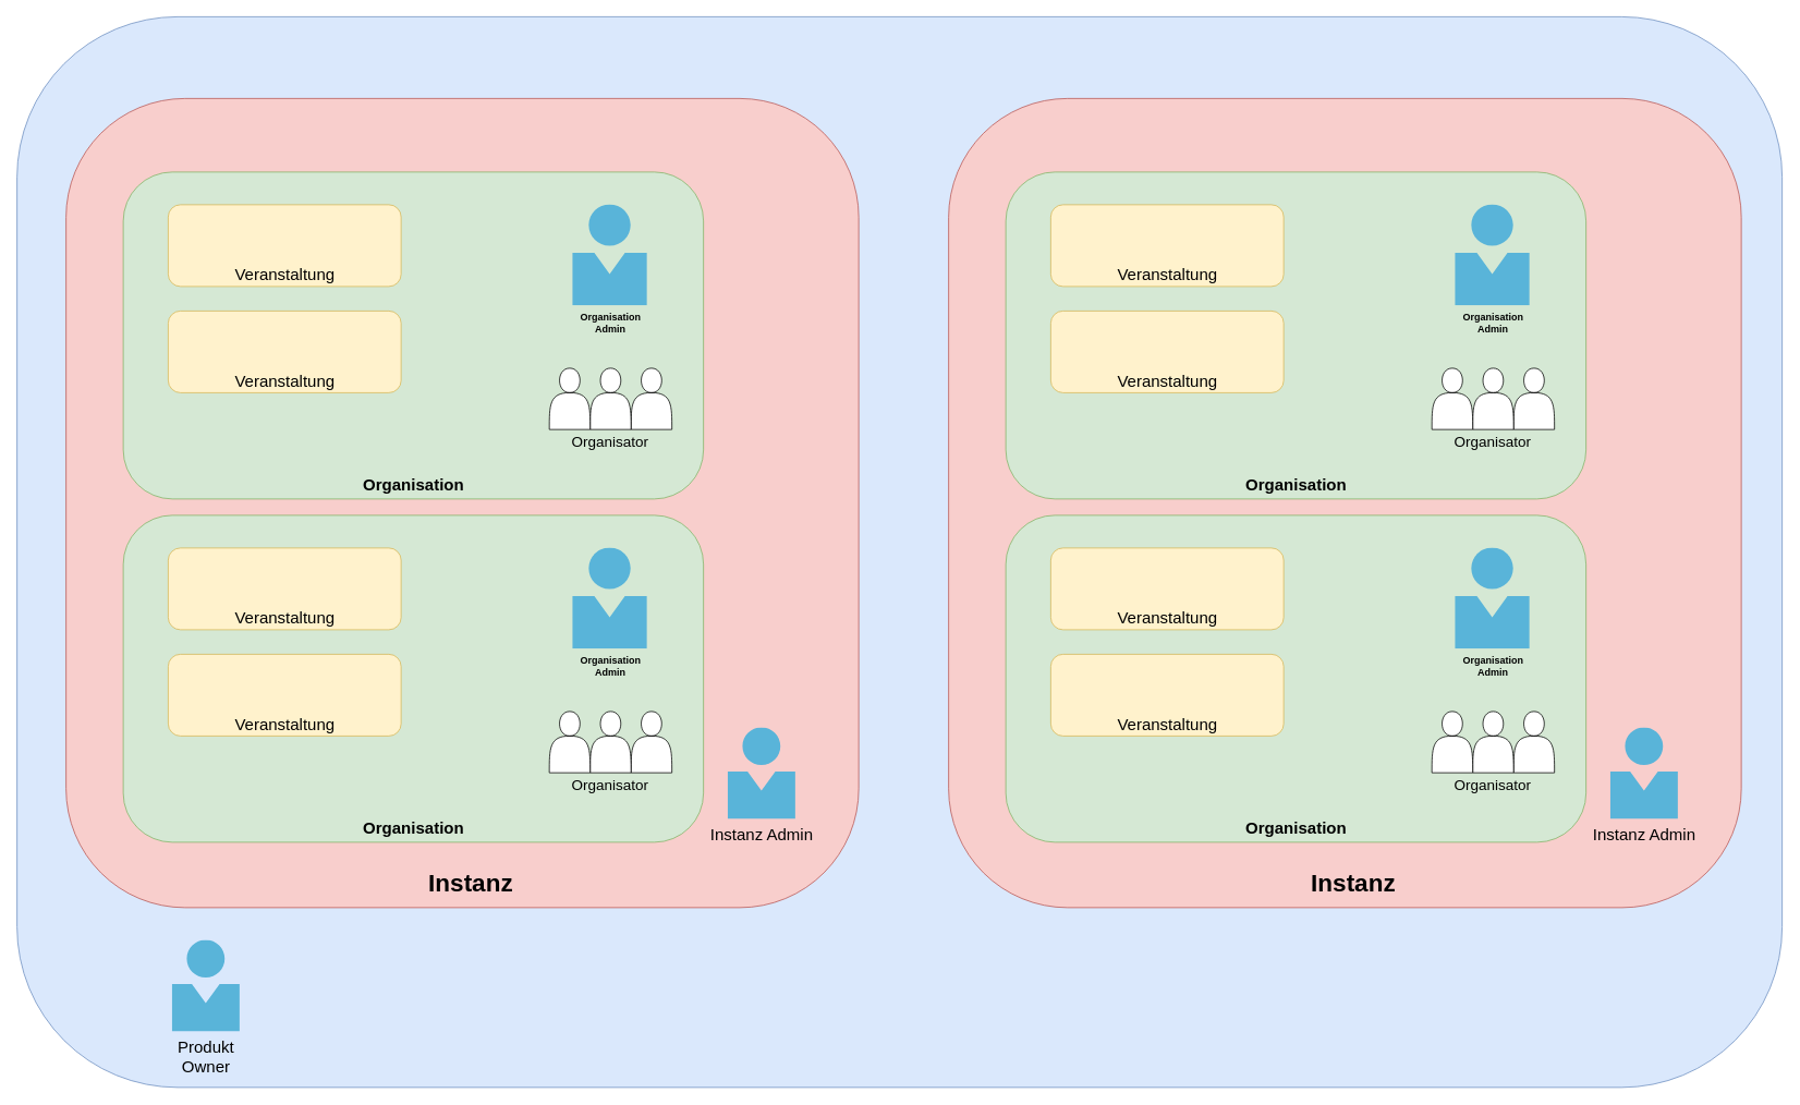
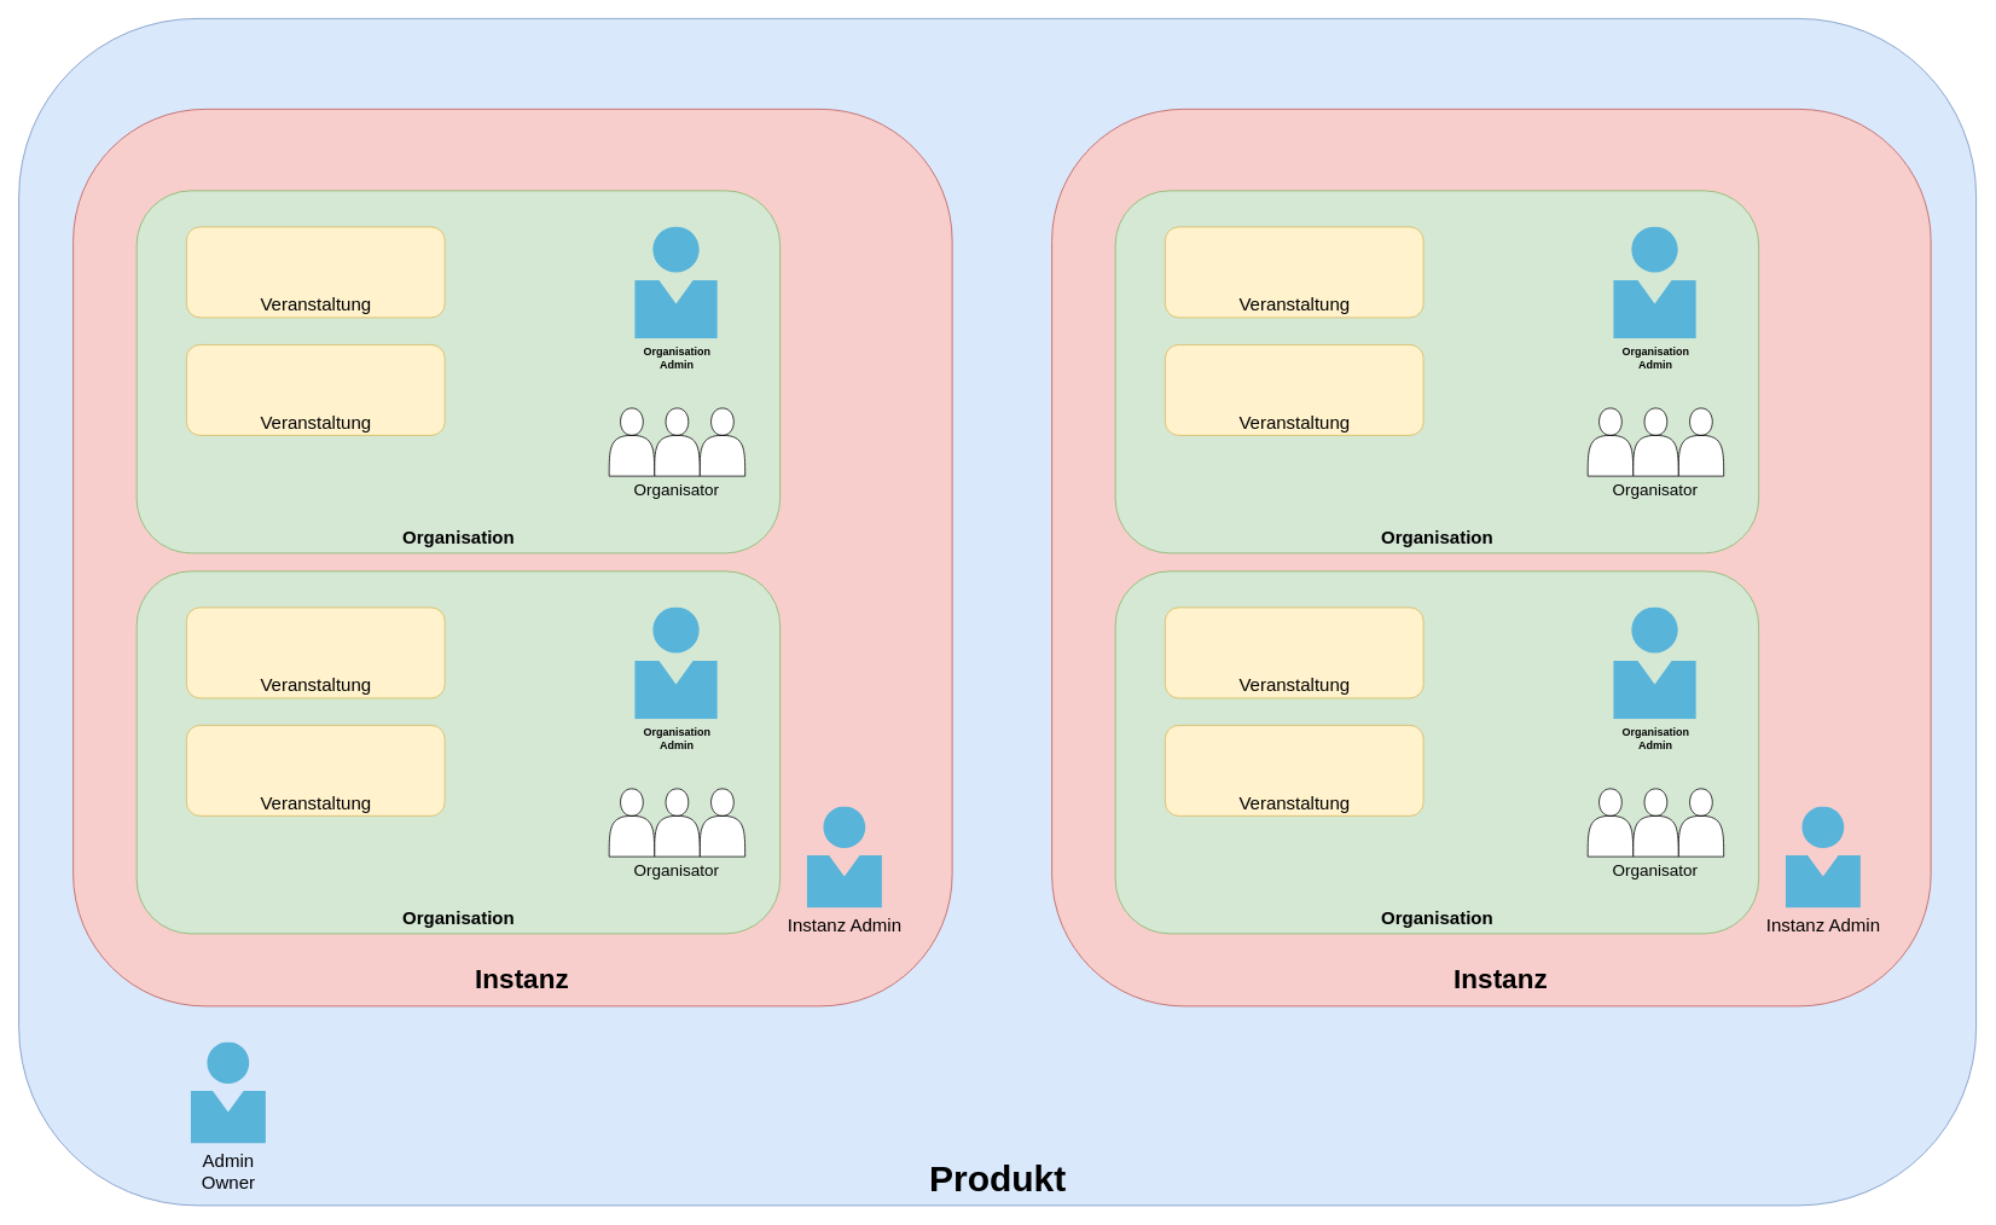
- <mxCell id="28" value="Produkt &lt;br&gt;Owner" style="image;sketch=0;aspect=fixed;html=1;points=[];align=center;fontSize=20;image=img/lib/mscae/Person.svg;labelBackgroundColor=none;" vertex="1" parent="1"><mxGeometry x="210" y="1150" width="82.9" height="112.03" as="geometry" /></mxCell>
+ <mxCell id="28" value="Admin &lt;br&gt;Owner" style="image;sketch=0;aspect=fixed;html=1;points=[];align=center;fontSize=20;image=img/lib/mscae/Person.svg;labelBackgroundColor=none;" vertex="1" parent="1"><mxGeometry x="210" y="1150" width="82.9" height="112.03" as="geometry" /></mxCell>
+ <mxCell id="4" value="Produkt" style="text;html=1;align=center;verticalAlign=middle;resizable=0;points=[];autosize=1;strokeColor=none;fillColor=none;fontSize=40;fontStyle=1" vertex="1" parent="1"><mxGeometry x="1020" y="1270" width="160" height="60" as="geometry" /></mxCell>
